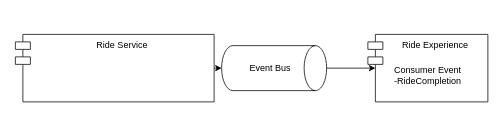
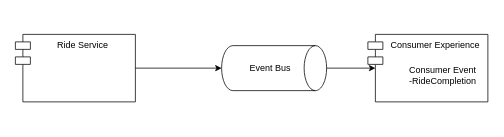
- <mxCell id="6" value="Ride Experience&lt;div&gt;&lt;br&gt;&lt;/div&gt;&lt;div&gt;&lt;br&gt;&lt;/div&gt;" style="shape=module;align=left;spacingLeft=20;align=center;verticalAlign=top;whiteSpace=wrap;html=1;" vertex="1" parent="1"><mxGeometry x="490" y="45" width="160" height="90" as="geometry" /></mxCell>
+ <mxCell id="6" value="Consumer Experience&lt;div&gt;&lt;br&gt;&lt;/div&gt;&lt;div&gt;&lt;br&gt;&lt;/div&gt;" style="shape=module;align=left;spacingLeft=20;align=center;verticalAlign=top;whiteSpace=wrap;html=1;" vertex="1" parent="1"><mxGeometry x="490" y="45" width="160" height="90" as="geometry" /></mxCell>
- <mxCell id="2" value="Ride Service" style="shape=module;align=left;spacingLeft=20;align=center;verticalAlign=top;whiteSpace=wrap;html=1;" vertex="1" parent="1"><mxGeometry x="20" y="45" width="265" height="90" as="geometry" /></mxCell>
+ <mxCell id="2" value="Ride Service" style="shape=module;align=left;spacingLeft=20;align=center;verticalAlign=top;whiteSpace=wrap;html=1;" vertex="1" parent="1"><mxGeometry x="20" y="45" width="160" height="90" as="geometry" /></mxCell>
- <mxCell id="7" value="Consumer Event&lt;div&gt;-RideCompletion&lt;/div&gt;" style="text;html=1;align=center;verticalAlign=middle;whiteSpace=wrap;rounded=0;" vertex="1" parent="1"><mxGeometry x="520" y="80" width="100" height="40" as="geometry" /></mxCell>
+ <mxCell id="7" value="Consumer Event&lt;div&gt;-RideCompletion&lt;/div&gt;" style="text;html=1;align=center;verticalAlign=middle;whiteSpace=wrap;rounded=0;" vertex="1" parent="1"><mxGeometry x="540" y="80" width="100" height="40" as="geometry" /></mxCell>
